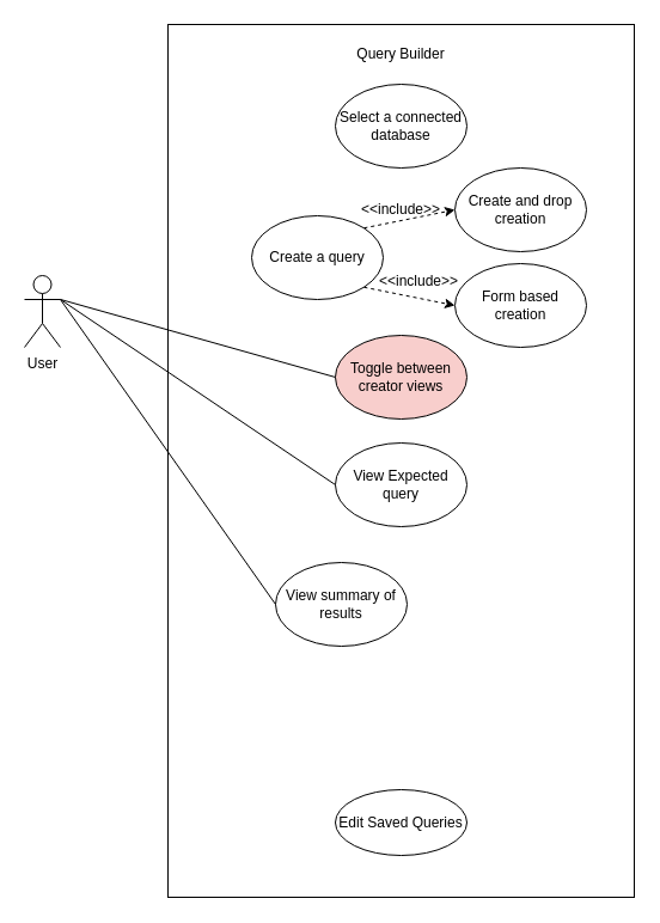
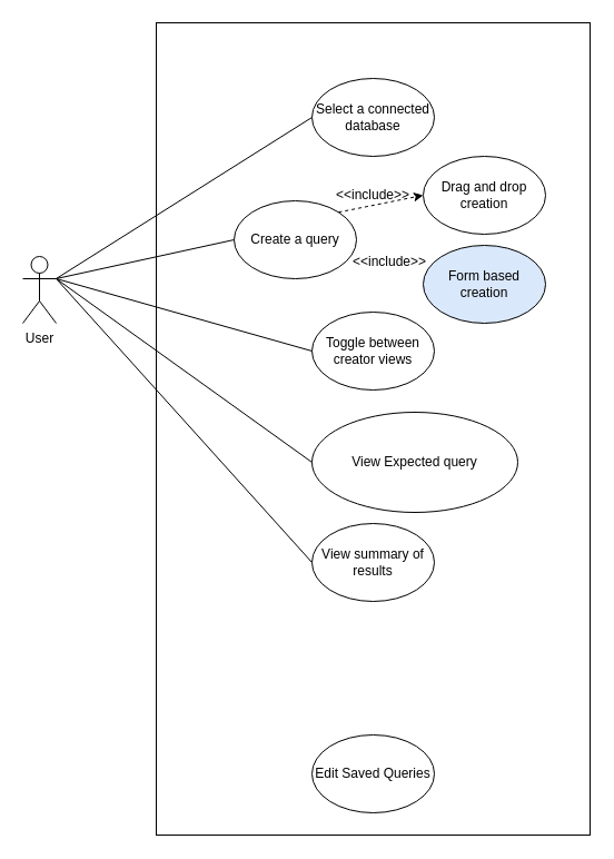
- <mxCell id="10" value="Query Builder" style="text;html=1;align=center;verticalAlign=middle;whiteSpace=wrap;rounded=0;" vertex="1" parent="1"><mxGeometry x="250" y="30" width="170" height="30" as="geometry" /></mxCell>
- <mxCell id="16" value="Create and drop creation" style="ellipse;whiteSpace=wrap;html=1;" vertex="1" parent="1"><mxGeometry x="380" y="140" width="110" height="70" as="geometry" /></mxCell>
+ <mxCell id="16" value="Drag and drop creation" style="ellipse;whiteSpace=wrap;html=1;" vertex="1" parent="1"><mxGeometry x="380" y="140" width="110" height="70" as="geometry" /></mxCell>
+ <mxCell id="7" value="" style="endArrow=none;html=1;rounded=0;entryX=0;entryY=0.5;entryDx=0;entryDy=0;exitX=1;exitY=0.333;exitDx=0;exitDy=0;exitPerimeter=0;" edge="1" parent="1" source="3" target="4"><mxGeometry width="50" height="50" relative="1" as="geometry"><mxPoint x="50" y="180" as="sourcePoint" /><mxPoint x="340" y="280" as="targetPoint" /></mxGeometry></mxCell>
+ <mxCell id="8" value="" style="endArrow=none;html=1;rounded=0;entryX=0;entryY=0.5;entryDx=0;entryDy=0;exitX=1;exitY=0.333;exitDx=0;exitDy=0;exitPerimeter=0;" edge="1" parent="1" source="3" target="6"><mxGeometry width="50" height="50" relative="1" as="geometry"><mxPoint x="50" y="180" as="sourcePoint" /><mxPoint x="210" y="145" as="targetPoint" /></mxGeometry></mxCell>
- <mxCell id="18" value="" style="endArrow=classic;html=1;rounded=0;entryX=0;entryY=0.5;entryDx=0;entryDy=0;exitX=1;exitY=1;exitDx=0;exitDy=0;dashed=1;" edge="1" parent="1" source="6" target="15"><mxGeometry width="50" height="50" relative="1" as="geometry"><mxPoint x="314" y="200" as="sourcePoint" /><mxPoint x="390" y="185" as="targetPoint" /></mxGeometry></mxCell>
- <mxCell id="15" value="Form based creation" style="ellipse;whiteSpace=wrap;html=1;" vertex="1" parent="1"><mxGeometry x="380" y="220" width="110" height="70" as="geometry" /></mxCell>
+ <mxCell id="15" value="Form based creation" style="ellipse;whiteSpace=wrap;html=1;fillColor=#dae8fc;" vertex="1" parent="1"><mxGeometry x="380" y="220" width="110" height="70" as="geometry" /></mxCell>
- <mxCell id="12" value="Toggle between creator views" style="ellipse;whiteSpace=wrap;html=1;fillColor=#f8cecc;" vertex="1" parent="1"><mxGeometry x="280" y="280" width="110" height="70" as="geometry" /></mxCell>
+ <mxCell id="12" value="Toggle between creator views" style="ellipse;whiteSpace=wrap;html=1;" vertex="1" parent="1"><mxGeometry x="280" y="280" width="110" height="70" as="geometry" /></mxCell>
- <mxCell id="5" value="View Expected query" style="ellipse;whiteSpace=wrap;html=1;" vertex="1" parent="1"><mxGeometry x="280" y="370" width="110" height="70" as="geometry" /></mxCell>
+ <mxCell id="5" value="View Expected query" style="ellipse;whiteSpace=wrap;html=1;" vertex="1" parent="1"><mxGeometry x="280" y="370" width="185" height="90" as="geometry" /></mxCell>
- <mxCell id="11" value="View summary of results" style="ellipse;whiteSpace=wrap;html=1;" vertex="1" parent="1"><mxGeometry x="230" y="470" width="110" height="70" as="geometry" /></mxCell>
+ <mxCell id="11" value="View summary of results" style="ellipse;whiteSpace=wrap;html=1;" vertex="1" parent="1"><mxGeometry x="280" y="470" width="110" height="70" as="geometry" /></mxCell>
- <mxCell id="21" value="Edit Saved Queries" style="ellipse;whiteSpace=wrap;html=1;" vertex="1" parent="1"><mxGeometry x="280" y="660" width="110" height="55" as="geometry" /></mxCell>
+ <mxCell id="21" value="Edit Saved Queries" style="ellipse;whiteSpace=wrap;html=1;" vertex="1" parent="1"><mxGeometry x="280" y="660" width="110" height="70" as="geometry" /></mxCell>
